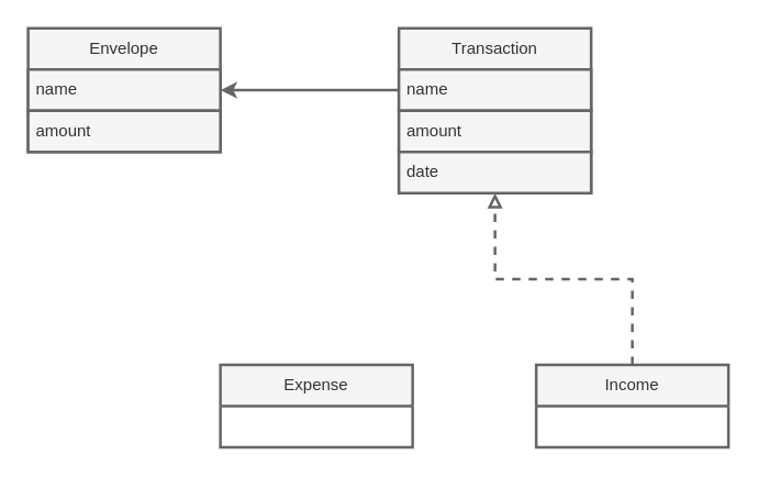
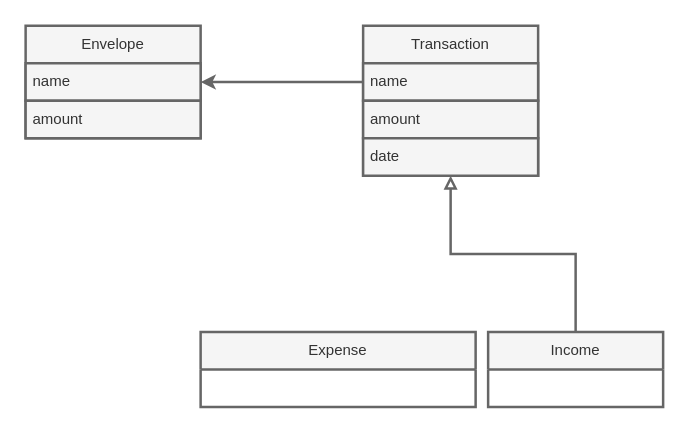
- <mxCell id="10" value="" style="edgeStyle=orthogonalEdgeStyle;rounded=0;orthogonalLoop=1;jettySize=auto;html=1;fillColor=#f5f5f5;strokeColor=#666666;strokeWidth=2;shadow=0;endArrow=block;endFill=0;dashed=1;" edge="1" parent="1" source="11" target="5"><mxGeometry relative="1" as="geometry" /></mxCell>
+ <mxCell id="10" value="" style="edgeStyle=orthogonalEdgeStyle;rounded=0;orthogonalLoop=1;jettySize=auto;html=1;fillColor=#f5f5f5;strokeColor=#666666;strokeWidth=2;shadow=0;endArrow=block;endFill=0;" edge="1" parent="1" source="11" target="5"><mxGeometry relative="1" as="geometry" /></mxCell>
- <mxCell id="9" value="Expense" style="swimlane;fontStyle=0;childLayout=stackLayout;horizontal=1;startSize=30;horizontalStack=0;resizeParent=1;resizeParentMax=0;resizeLast=0;collapsible=1;marginBottom=0;whiteSpace=wrap;html=1;fillColor=#f5f5f5;fontColor=#333333;strokeColor=#666666;strokeWidth=2;shadow=0;" vertex="1" parent="1"><mxGeometry x="160" y="265" width="140" height="60" as="geometry" /></mxCell>
+ <mxCell id="9" value="Expense" style="swimlane;fontStyle=0;childLayout=stackLayout;horizontal=1;startSize=30;horizontalStack=0;resizeParent=1;resizeParentMax=0;resizeLast=0;collapsible=1;marginBottom=0;whiteSpace=wrap;html=1;fillColor=#f5f5f5;fontColor=#333333;strokeColor=#666666;strokeWidth=2;shadow=0;" vertex="1" parent="1"><mxGeometry x="160" y="265" width="220" height="60" as="geometry" /></mxCell>
